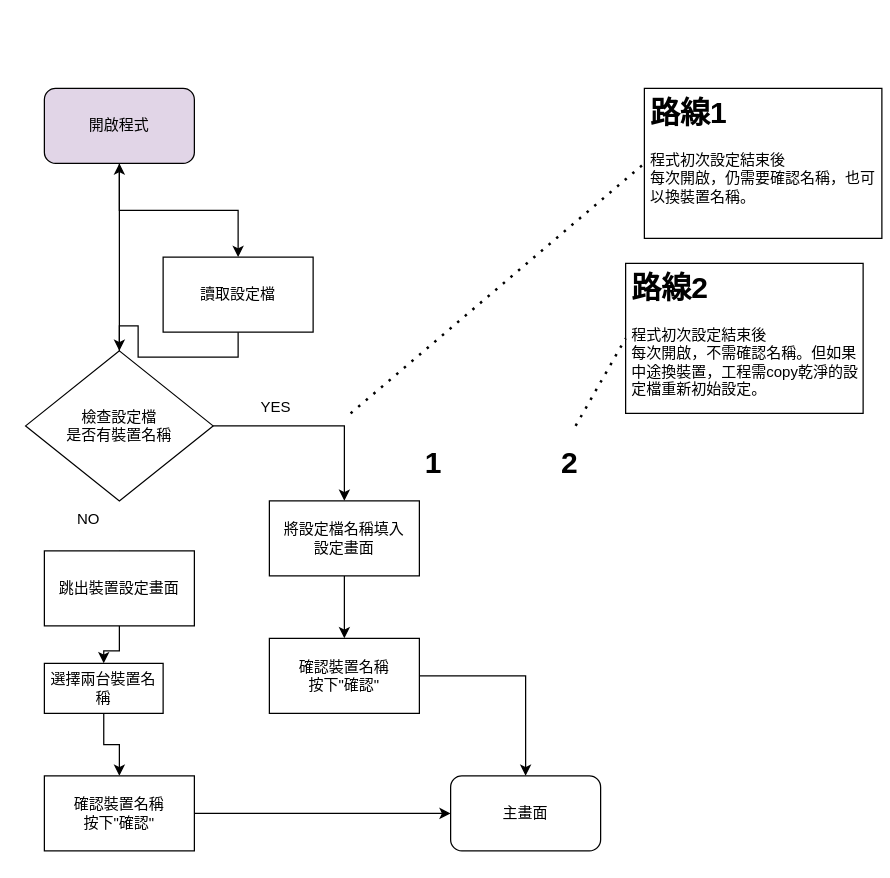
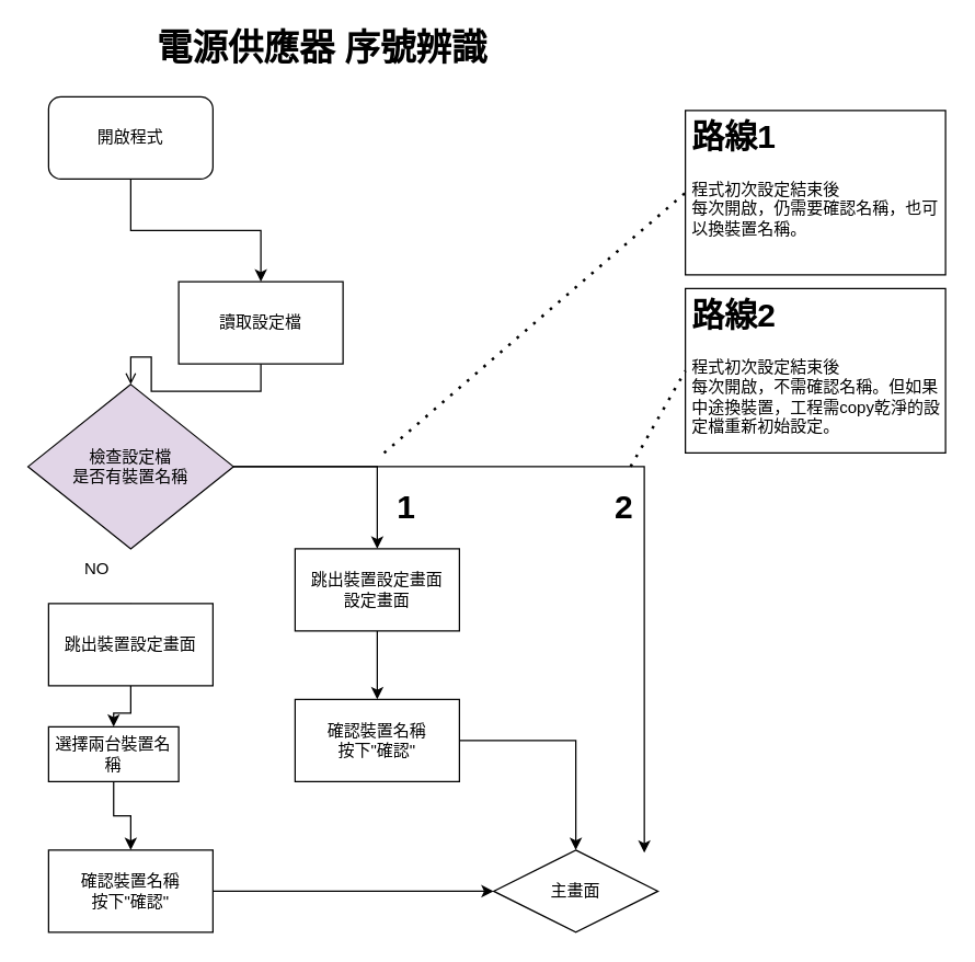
+ <mxCell id="27" value="&lt;font style=&quot;font-size: 26px;&quot;&gt;&lt;b&gt;電源供應器 序號辨識&lt;/b&gt;&lt;/font&gt;" style="text;html=1;strokeColor=none;fillColor=none;align=center;verticalAlign=middle;whiteSpace=wrap;rounded=0;" vertex="1" parent="1"><mxGeometry x="40" y="20" width="390" height="30" as="geometry" /></mxCell>
- <mxCell id="3" value="開啟程式" style="rounded=1;whiteSpace=wrap;html=1;fillColor=#e1d5e7;" vertex="1" parent="1"><mxGeometry x="35" y="70" width="120" height="60" as="geometry" /></mxCell>
+ <mxCell id="3" value="開啟程式" style="rounded=1;whiteSpace=wrap;html=1;" vertex="1" parent="1"><mxGeometry x="35" y="70" width="120" height="60" as="geometry" /></mxCell>
- <mxCell id="25" value="&lt;h1&gt;路線1&lt;/h1&gt;&lt;p&gt;程式初次設定結束後&lt;br&gt;每次開啟，仍需要確認名稱，也可以換裝置名稱。&lt;/p&gt;" style="text;html=1;strokeColor=default;fillColor=none;spacing=5;spacingTop=-20;whiteSpace=wrap;overflow=hidden;rounded=0;" vertex="1" parent="1"><mxGeometry x="515" y="70" width="190" height="120" as="geometry" /></mxCell>
+ <mxCell id="25" value="&lt;h1&gt;路線1&lt;/h1&gt;&lt;p&gt;程式初次設定結束後&lt;br&gt;每次開啟，仍需要確認名稱，也可以換裝置名稱。&lt;/p&gt;" style="text;html=1;strokeColor=default;fillColor=none;spacing=5;spacingTop=-20;whiteSpace=wrap;overflow=hidden;rounded=0;" vertex="1" parent="1"><mxGeometry x="500" y="80" width="190" height="120" as="geometry" /></mxCell>
- <mxCell id="22" style="edgeStyle=orthogonalEdgeStyle;rounded=0;orthogonalLoop=1;jettySize=auto;html=1;" edge="1" parent="1" source="8" target="3"><mxGeometry relative="1" as="geometry" /></mxCell>
+ <mxCell id="22" style="edgeStyle=orthogonalEdgeStyle;rounded=0;orthogonalLoop=1;jettySize=auto;html=1;entryX=0.917;entryY=0.033;entryDx=0;entryDy=0;entryPerimeter=0;" edge="1" parent="1" source="8" target="16"><mxGeometry relative="1" as="geometry" /></mxCell>
- <mxCell id="4" value="" style="edgeStyle=orthogonalEdgeStyle;rounded=0;orthogonalLoop=1;jettySize=auto;html=1;" edge="1" parent="1" source="5" target="8"><mxGeometry relative="1" as="geometry" /></mxCell>
+ <mxCell id="4" value="" style="edgeStyle=orthogonalEdgeStyle;rounded=0;orthogonalLoop=1;jettySize=auto;html=1;endArrow=open;" edge="1" parent="1" source="5" target="8"><mxGeometry relative="1" as="geometry" /></mxCell>
- <mxCell id="19" value="YES" style="text;html=1;strokeColor=none;fillColor=none;align=center;verticalAlign=middle;whiteSpace=wrap;rounded=0;" vertex="1" parent="1"><mxGeometry x="195" y="310" width="51" height="30" as="geometry" /></mxCell>
- <mxCell id="8" value="檢查設定檔&lt;br&gt;是否有裝置名稱" style="rhombus;whiteSpace=wrap;html=1;" vertex="1" parent="1"><mxGeometry x="20" y="280" width="150" height="120" as="geometry" /></mxCell>
+ <mxCell id="8" value="檢查設定檔&lt;br&gt;是否有裝置名稱" style="rhombus;whiteSpace=wrap;html=1;fillColor=#e1d5e7;" vertex="1" parent="1"><mxGeometry x="20" y="280" width="150" height="120" as="geometry" /></mxCell>
- <mxCell id="23" value="1" style="text;strokeColor=none;fillColor=none;html=1;fontSize=24;fontStyle=1;verticalAlign=middle;align=center;" vertex="1" parent="1"><mxGeometry x="296" y="350" width="100" height="40" as="geometry" /></mxCell>
+ <mxCell id="23" value="1" style="text;strokeColor=none;fillColor=none;html=1;fontSize=24;fontStyle=1;verticalAlign=middle;align=center;" vertex="1" parent="1"><mxGeometry x="246" y="350" width="100" height="40" as="geometry" /></mxCell>
- <mxCell id="18" value="將設定檔名稱填入&lt;br&gt;設定畫面" style="rounded=0;whiteSpace=wrap;html=1;" vertex="1" parent="1"><mxGeometry x="215" y="400" width="120" height="60" as="geometry" /></mxCell>
+ <mxCell id="18" value="跳出裝置設定畫面&lt;br&gt;設定畫面" style="rounded=0;whiteSpace=wrap;html=1;" vertex="1" parent="1"><mxGeometry x="215" y="400" width="120" height="60" as="geometry" /></mxCell>
- <mxCell id="16" value="主畫面" style="rounded=1;whiteSpace=wrap;html=1;" vertex="1" parent="1"><mxGeometry x="360" y="620" width="120" height="60" as="geometry" /></mxCell>
+ <mxCell id="16" value="主畫面" style="rhombus;whiteSpace=wrap;html=1;" vertex="1" parent="1"><mxGeometry x="360" y="620" width="120" height="60" as="geometry" /></mxCell>
